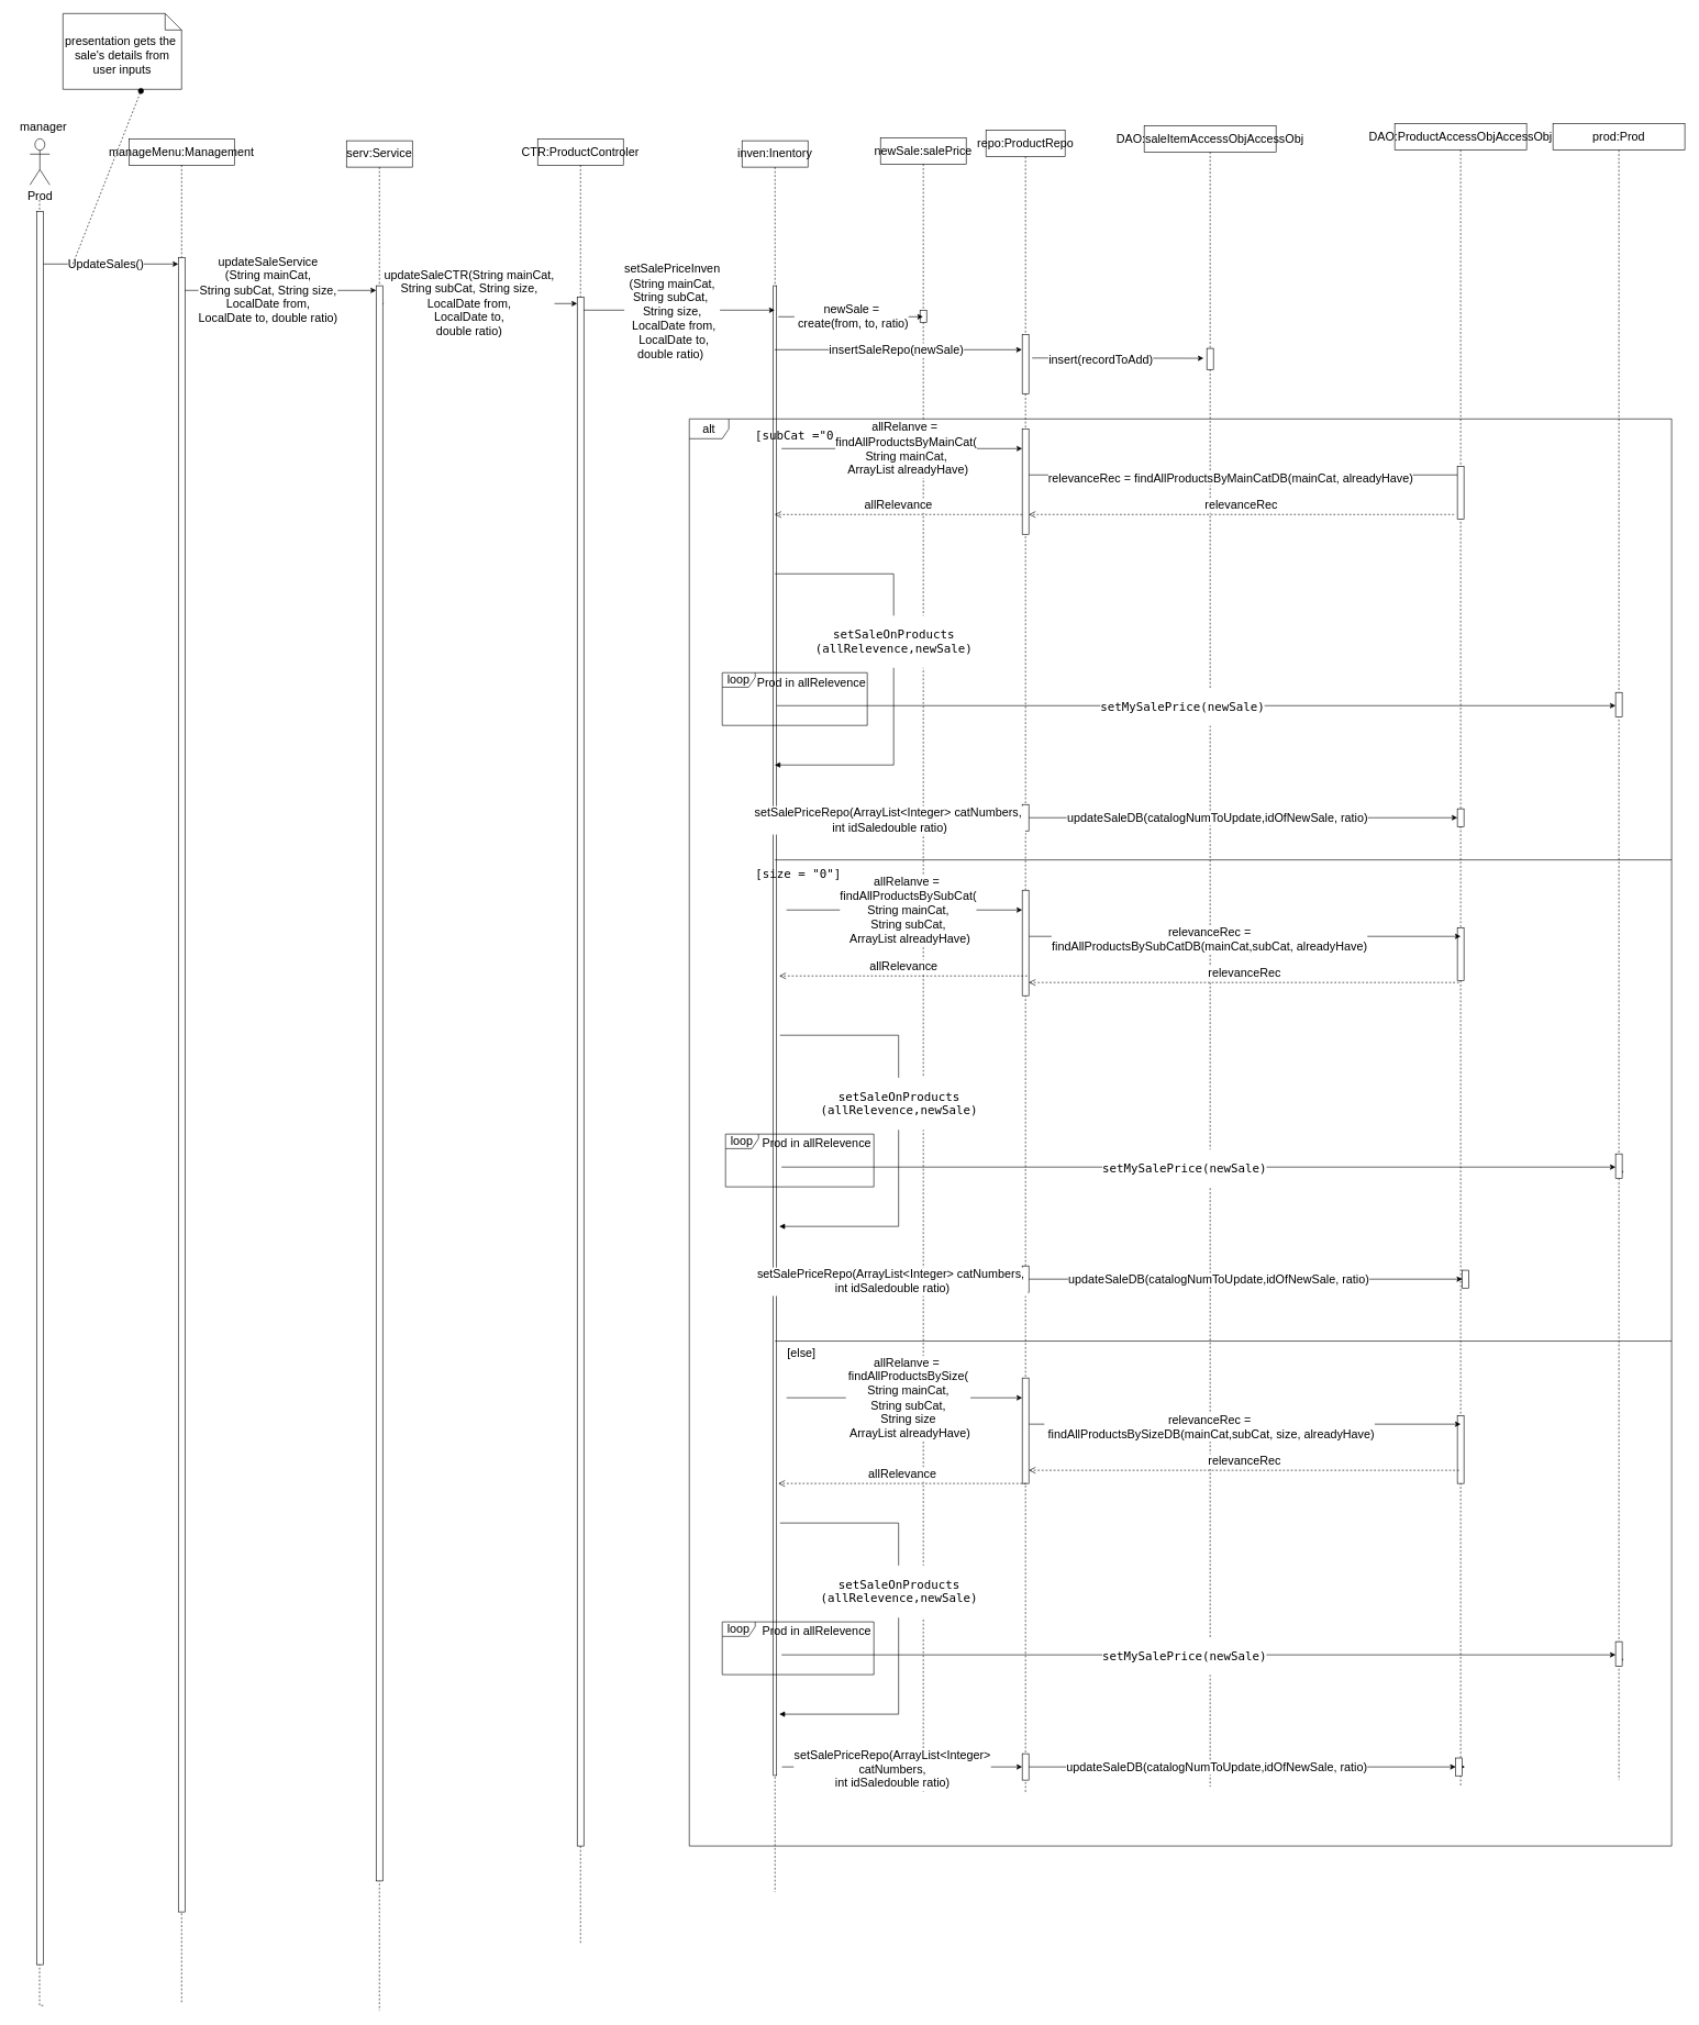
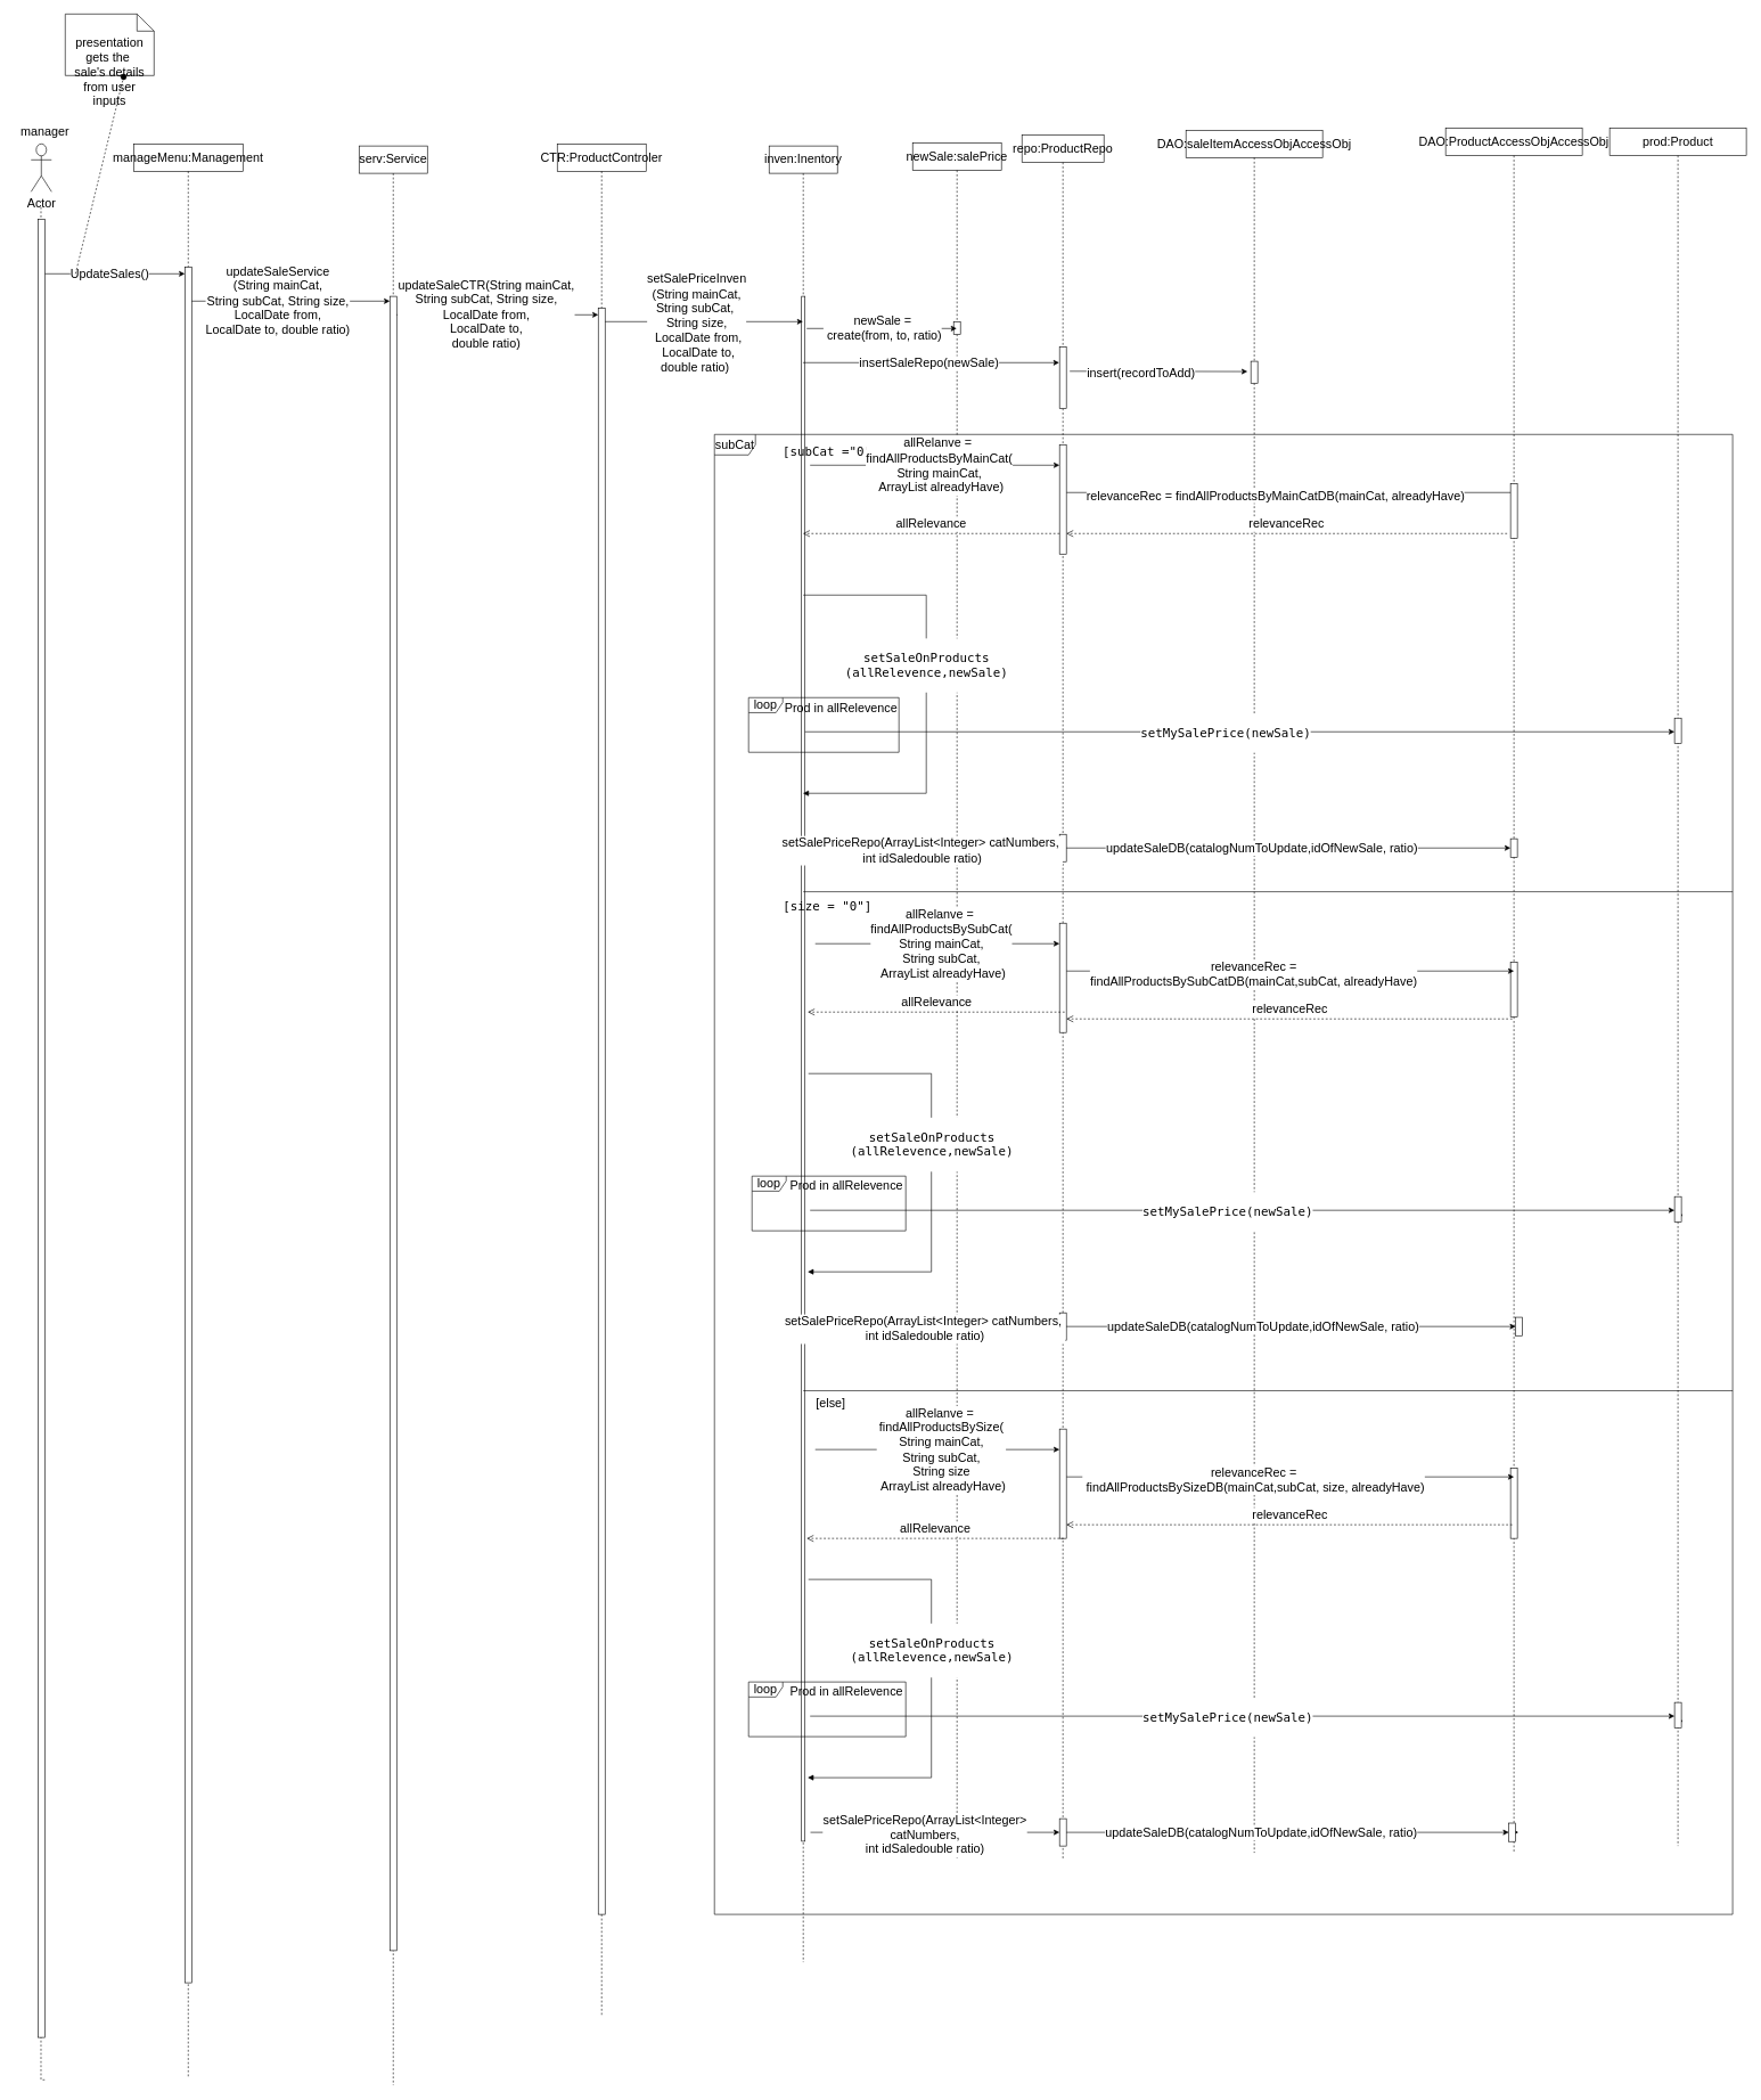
- <mxCell id="23" value="presentation gets the&amp;nbsp;&lt;br style=&quot;font-size: 18px;&quot;&gt;sale's details from user inputs" style="shape=note2;boundedLbl=1;whiteSpace=wrap;html=1;size=25;verticalAlign=top;align=center;fontSize=18;" vertex="1" parent="1"><mxGeometry x="95" y="20" width="180" height="115" as="geometry" /></mxCell>
+ <mxCell id="23" value="presentation gets the&amp;nbsp;&lt;br style=&quot;font-size: 18px;&quot;&gt;sale's details from user inputs" style="shape=note2;boundedLbl=1;whiteSpace=wrap;html=1;size=25;verticalAlign=top;align=center;fontSize=18;" vertex="1" parent="1"><mxGeometry x="95" y="20" width="130" height="90" as="geometry" /></mxCell>
- <mxCell id="52" value="prod:Prod" style="shape=umlLifeline;perimeter=lifelinePerimeter;whiteSpace=wrap;html=1;container=0;dropTarget=0;collapsible=0;recursiveResize=0;outlineConnect=0;portConstraint=eastwest;newEdgeStyle={&quot;edgeStyle&quot;:&quot;elbowEdgeStyle&quot;,&quot;elbow&quot;:&quot;vertical&quot;,&quot;curved&quot;:0,&quot;rounded&quot;:0};fontSize=18;" vertex="1" parent="1"><mxGeometry x="2355" y="187" width="200" height="2513" as="geometry" /></mxCell>
+ <mxCell id="52" value="prod:Product" style="shape=umlLifeline;perimeter=lifelinePerimeter;whiteSpace=wrap;html=1;container=0;dropTarget=0;collapsible=0;recursiveResize=0;outlineConnect=0;portConstraint=eastwest;newEdgeStyle={&quot;edgeStyle&quot;:&quot;elbowEdgeStyle&quot;,&quot;elbow&quot;:&quot;vertical&quot;,&quot;curved&quot;:0,&quot;rounded&quot;:0};fontSize=18;" vertex="1" parent="1"><mxGeometry x="2355" y="187" width="200" height="2513" as="geometry" /></mxCell>
- <mxCell id="3" value="Prod" style="shape=umlActor;verticalLabelPosition=bottom;verticalAlign=top;html=1;fontSize=18;" vertex="1" parent="1"><mxGeometry x="45" y="210" width="30" height="70" as="geometry" /></mxCell>
+ <mxCell id="3" value="Actor" style="shape=umlActor;verticalLabelPosition=bottom;verticalAlign=top;html=1;fontSize=18;" vertex="1" parent="1"><mxGeometry x="45" y="210" width="30" height="70" as="geometry" /></mxCell>
- <mxCell id="38" value="alt" style="shape=umlFrame;whiteSpace=wrap;html=1;pointerEvents=0;fontSize=18;" vertex="1" parent="1"><mxGeometry x="1045" y="635" width="1490" height="2165" as="geometry" /></mxCell>
+ <mxCell id="38" value="subCat" style="shape=umlFrame;whiteSpace=wrap;html=1;pointerEvents=0;fontSize=18;" vertex="1" parent="1"><mxGeometry x="1045" y="635" width="1490" height="2165" as="geometry" /></mxCell>
